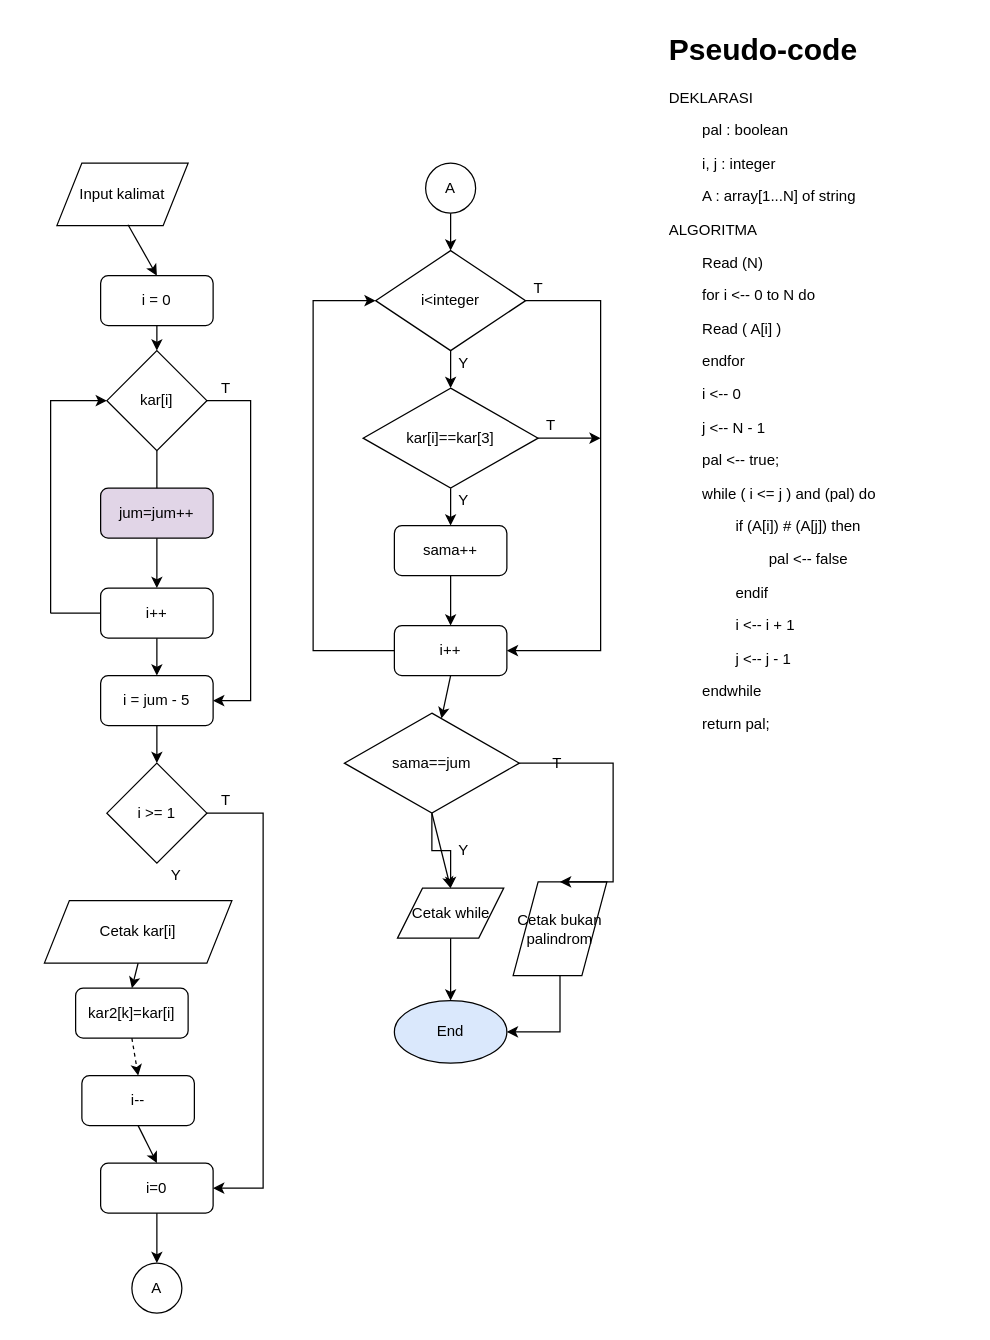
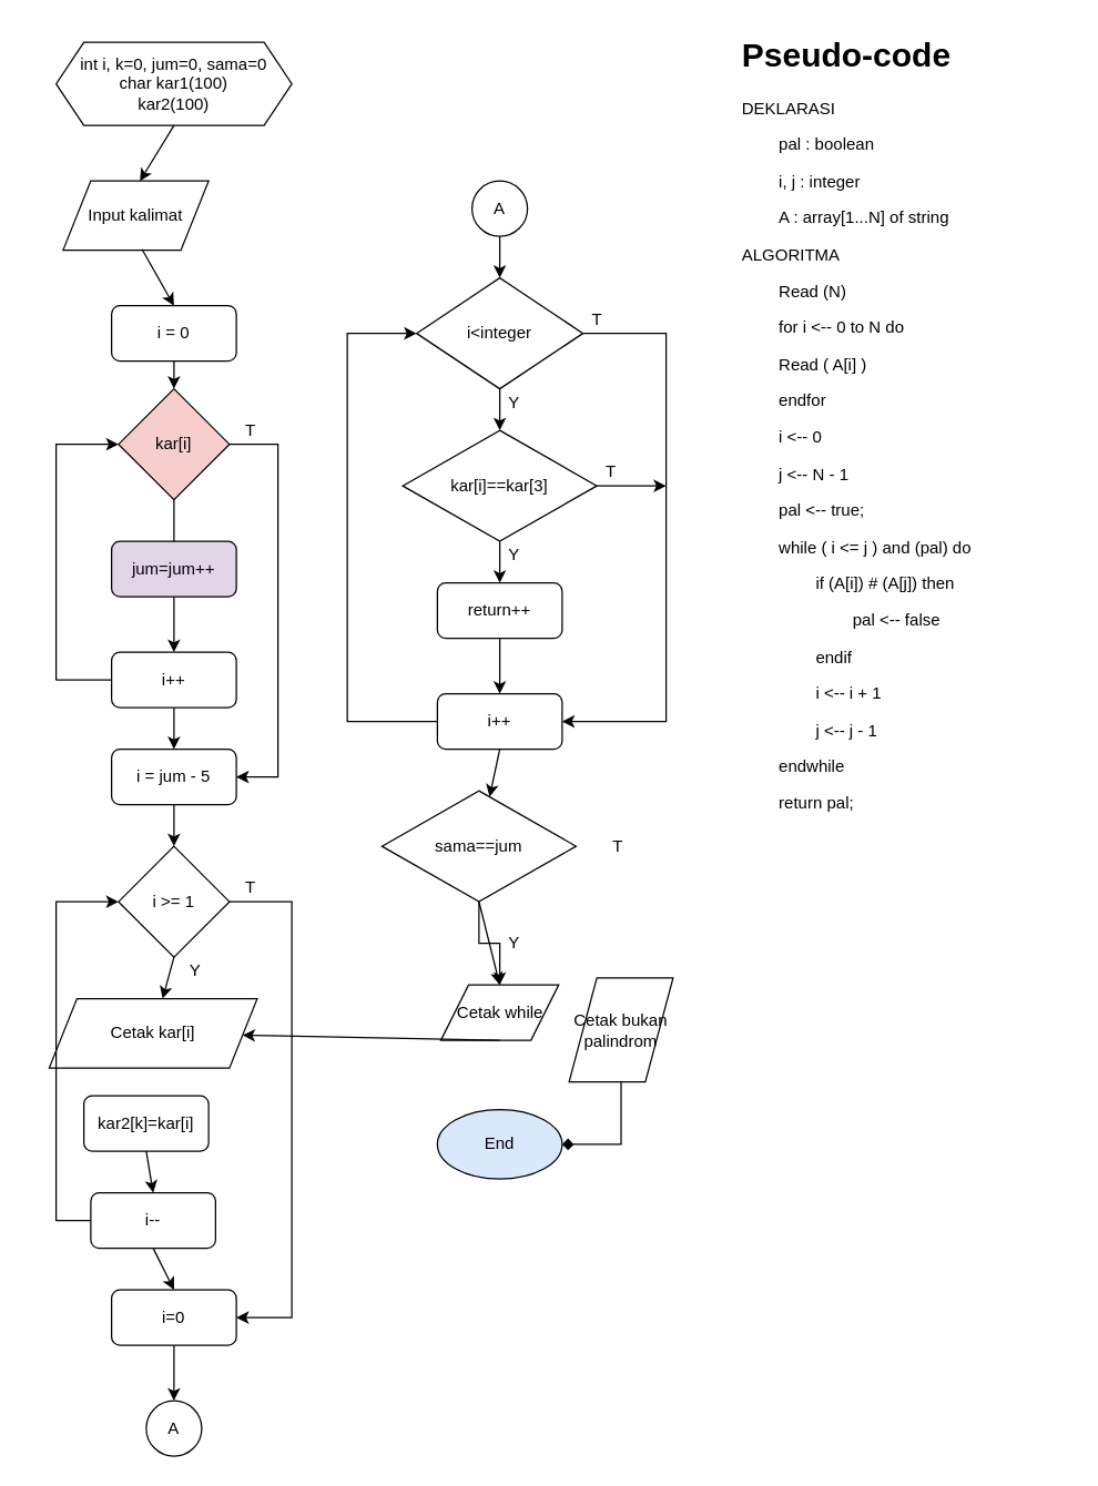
+ <mxCell id="4" value="&lt;span style=&quot;&quot;&gt;int i, k=0, jum=0, sama=0&lt;/span&gt;&lt;br style=&quot;&quot;&gt;&lt;span style=&quot;&quot;&gt;char kar1(100)&lt;/span&gt;&lt;br style=&quot;&quot;&gt;&lt;span style=&quot;&quot;&gt;kar2(100)&lt;/span&gt;" style="shape=hexagon;perimeter=hexagonPerimeter2;whiteSpace=wrap;html=1;fixedSize=1;" vertex="1" parent="1"><mxGeometry x="40" y="30" width="170" height="60" as="geometry" /></mxCell>
+ <mxCell id="16" value="" style="endArrow=classic;html=1;rounded=0;entryX=0.528;entryY=0.003;entryDx=0;entryDy=0;exitX=0.5;exitY=1;exitDx=0;exitDy=0;entryPerimeter=0;" edge="1" parent="1" source="4" target="2"><mxGeometry width="50" height="50" relative="1" as="geometry"><mxPoint x="130.5" y="192.15" as="sourcePoint" /><mxPoint x="135" y="230" as="targetPoint" /></mxGeometry></mxCell>
- <mxCell id="5" value="kar[i]" style="rhombus;whiteSpace=wrap;html=1;" vertex="1" parent="1"><mxGeometry x="85" y="280" width="80" height="80" as="geometry" /></mxCell>
+ <mxCell id="5" value="kar[i]" style="rhombus;whiteSpace=wrap;html=1;fillColor=#f8cecc;" vertex="1" parent="1"><mxGeometry x="85" y="280" width="80" height="80" as="geometry" /></mxCell>
- <mxCell id="41" value="sama++" style="rounded=1;whiteSpace=wrap;html=1;" vertex="1" parent="1"><mxGeometry x="315" y="420" width="90" height="40" as="geometry" /></mxCell>
+ <mxCell id="41" value="return++" style="rounded=1;whiteSpace=wrap;html=1;" vertex="1" parent="1"><mxGeometry x="315" y="420" width="90" height="40" as="geometry" /></mxCell>
- <mxCell id="48" value="" style="edgeStyle=elbowEdgeStyle;elbow=vertical;endArrow=classic;html=1;rounded=0;entryX=0.5;entryY=0;entryDx=0;entryDy=0;exitX=1;exitY=0.5;exitDx=0;exitDy=0;" edge="1" parent="1" source="43" target="45"><mxGeometry width="50" height="50" relative="1" as="geometry"><mxPoint x="575" y="760" as="sourcePoint" /><mxPoint x="415" y="835" as="targetPoint" /><Array as="points"><mxPoint x="490" y="620" /><mxPoint x="570" y="830" /><mxPoint x="50" y="470" /></Array></mxGeometry></mxCell>
+ <mxCell id="21" value="" style="endArrow=classic;html=1;rounded=0;exitX=0.5;exitY=1;exitDx=0;exitDy=0;" edge="1" parent="1" source="9" target="10"><mxGeometry width="50" height="50" relative="1" as="geometry"><mxPoint x="140" y="580" as="sourcePoint" /><mxPoint x="135" y="610" as="targetPoint" /></mxGeometry></mxCell>
+ <mxCell id="33" value="" style="edgeStyle=elbowEdgeStyle;elbow=vertical;endArrow=classic;html=1;rounded=0;entryX=0;entryY=0.5;entryDx=0;entryDy=0;exitX=0;exitY=0.5;exitDx=0;exitDy=0;" edge="1" parent="1" source="12" target="9"><mxGeometry width="50" height="50" relative="1" as="geometry"><mxPoint x="70" y="790" as="sourcePoint" /><mxPoint x="395" y="960" as="targetPoint" /><Array as="points"><mxPoint x="40" y="770" /><mxPoint x="265" y="470" /></Array></mxGeometry></mxCell>
- <mxCell id="51" value="" style="endArrow=classic;html=1;rounded=0;exitX=0.5;exitY=1;exitDx=0;exitDy=0;entryX=0.5;entryY=0;entryDx=0;entryDy=0;" edge="1" parent="1" source="44" target="46"><mxGeometry width="50" height="50" relative="1" as="geometry"><mxPoint x="370" y="670" as="sourcePoint" /><mxPoint x="370" y="710" as="targetPoint" /></mxGeometry></mxCell>
+ <mxCell id="51" value="" style="endArrow=classic;html=1;rounded=0;exitX=0.5;exitY=1;exitDx=0;exitDy=0;" edge="1" parent="1" source="44" target="10"><mxGeometry width="50" height="50" relative="1" as="geometry"><mxPoint x="370" y="670" as="sourcePoint" /><mxPoint x="370" y="710" as="targetPoint" /></mxGeometry></mxCell>
- <mxCell id="22" value="" style="endArrow=classic;html=1;rounded=0;exitX=0.5;exitY=1;exitDx=0;exitDy=0;entryX=0.5;entryY=0;entryDx=0;entryDy=0;" edge="1" parent="1" source="10" target="11"><mxGeometry width="50" height="50" relative="1" as="geometry"><mxPoint x="135" y="690" as="sourcePoint" /><mxPoint x="132.778" y="710" as="targetPoint" /></mxGeometry></mxCell>
- <mxCell id="47" value="" style="edgeStyle=elbowEdgeStyle;elbow=vertical;endArrow=classic;html=1;rounded=0;entryX=1;entryY=0.5;entryDx=0;entryDy=0;exitX=0.5;exitY=1;exitDx=0;exitDy=0;" edge="1" parent="1" source="45" target="46"><mxGeometry width="50" height="50" relative="1" as="geometry"><mxPoint x="480" y="630" as="sourcePoint" /><mxPoint x="180" y="570" as="targetPoint" /><Array as="points"><mxPoint x="480" y="825" /><mxPoint x="560" y="820" /><mxPoint x="40" y="460" /></Array></mxGeometry></mxCell>
+ <mxCell id="47" value="" style="edgeStyle=elbowEdgeStyle;elbow=vertical;endArrow=diamond;html=1;rounded=0;entryX=1;entryY=0.5;entryDx=0;entryDy=0;exitX=0.5;exitY=1;exitDx=0;exitDy=0;" edge="1" parent="1" source="45" target="46"><mxGeometry width="50" height="50" relative="1" as="geometry"><mxPoint x="480" y="630" as="sourcePoint" /><mxPoint x="180" y="570" as="targetPoint" /><Array as="points"><mxPoint x="480" y="825" /><mxPoint x="560" y="820" /><mxPoint x="40" y="460" /></Array></mxGeometry></mxCell>
- <mxCell id="23" value="" style="endArrow=classic;html=1;rounded=0;entryX=0.5;entryY=0;entryDx=0;entryDy=0;exitX=0.5;exitY=1;exitDx=0;exitDy=0;dashed=1;" edge="1" parent="1" source="11" target="12"><mxGeometry width="50" height="50" relative="1" as="geometry"><mxPoint x="120" y="830" as="sourcePoint" /><mxPoint x="130" y="800" as="targetPoint" /></mxGeometry></mxCell>
+ <mxCell id="23" value="" style="endArrow=classic;html=1;rounded=0;entryX=0.5;entryY=0;entryDx=0;entryDy=0;exitX=0.5;exitY=1;exitDx=0;exitDy=0;" edge="1" parent="1" source="11" target="12"><mxGeometry width="50" height="50" relative="1" as="geometry"><mxPoint x="120" y="830" as="sourcePoint" /><mxPoint x="130" y="800" as="targetPoint" /></mxGeometry></mxCell>
